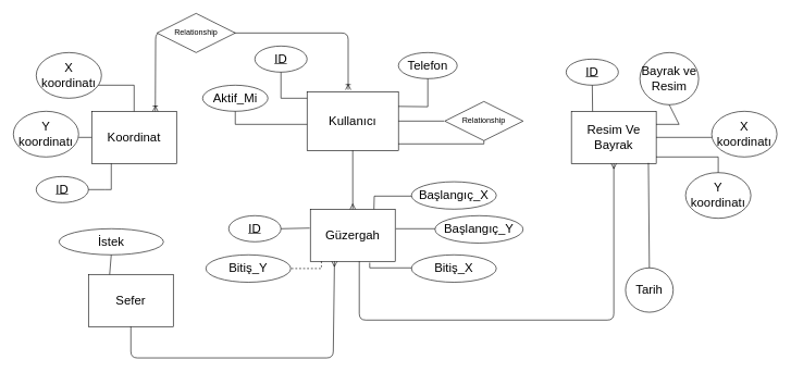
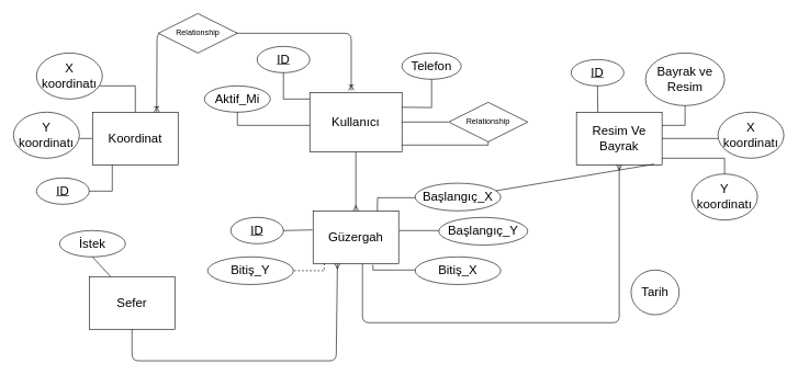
- <mxCell id="33" value="Bayrak ve Resim" style="ellipse;whiteSpace=wrap;html=1;align=center;fontSize=19;" parent="1" vertex="1"><mxGeometry x="980" y="80" width="90" height="80" as="geometry" /></mxCell>
+ <mxCell id="33" value="Bayrak ve Resim" style="ellipse;whiteSpace=wrap;html=1;align=center;fontSize=19;" parent="1" vertex="1"><mxGeometry x="980" y="80" width="120" height="80" as="geometry" /></mxCell>
- <mxCell id="40" value="" style="endArrow=none;html=1;rounded=0;fontSize=19;exitX=0.908;exitY=0.988;exitDx=0;exitDy=0;exitPerimeter=0;entryX=0.5;entryY=0;entryDx=0;entryDy=0;" parent="1" source="5" target="37" edge="1"><mxGeometry relative="1" as="geometry"><mxPoint x="1030" y="410" as="sourcePoint" /><mxPoint x="1030" y="500" as="targetPoint" /></mxGeometry></mxCell>
+ <mxCell id="40" value="" style="endArrow=none;html=1;rounded=0;fontSize=19;exitX=0.908;exitY=0.988;exitDx=0;exitDy=0;exitPerimeter=0;" parent="1" source="5" target="14" edge="1"><mxGeometry relative="1" as="geometry"><mxPoint x="1030" y="410" as="sourcePoint" /><mxPoint x="1030" y="500" as="targetPoint" /></mxGeometry></mxCell>
- <mxCell id="12" value="İstek" style="ellipse;whiteSpace=wrap;html=1;align=center;fontSize=19;" parent="1" vertex="1"><mxGeometry x="90" y="350" width="160" height="40" as="geometry" /></mxCell>
+ <mxCell id="12" value="İstek" style="ellipse;whiteSpace=wrap;html=1;align=center;fontSize=19;" parent="1" vertex="1"><mxGeometry y="350" width="100" height="40" as="geometry" x="90" /></mxCell>
